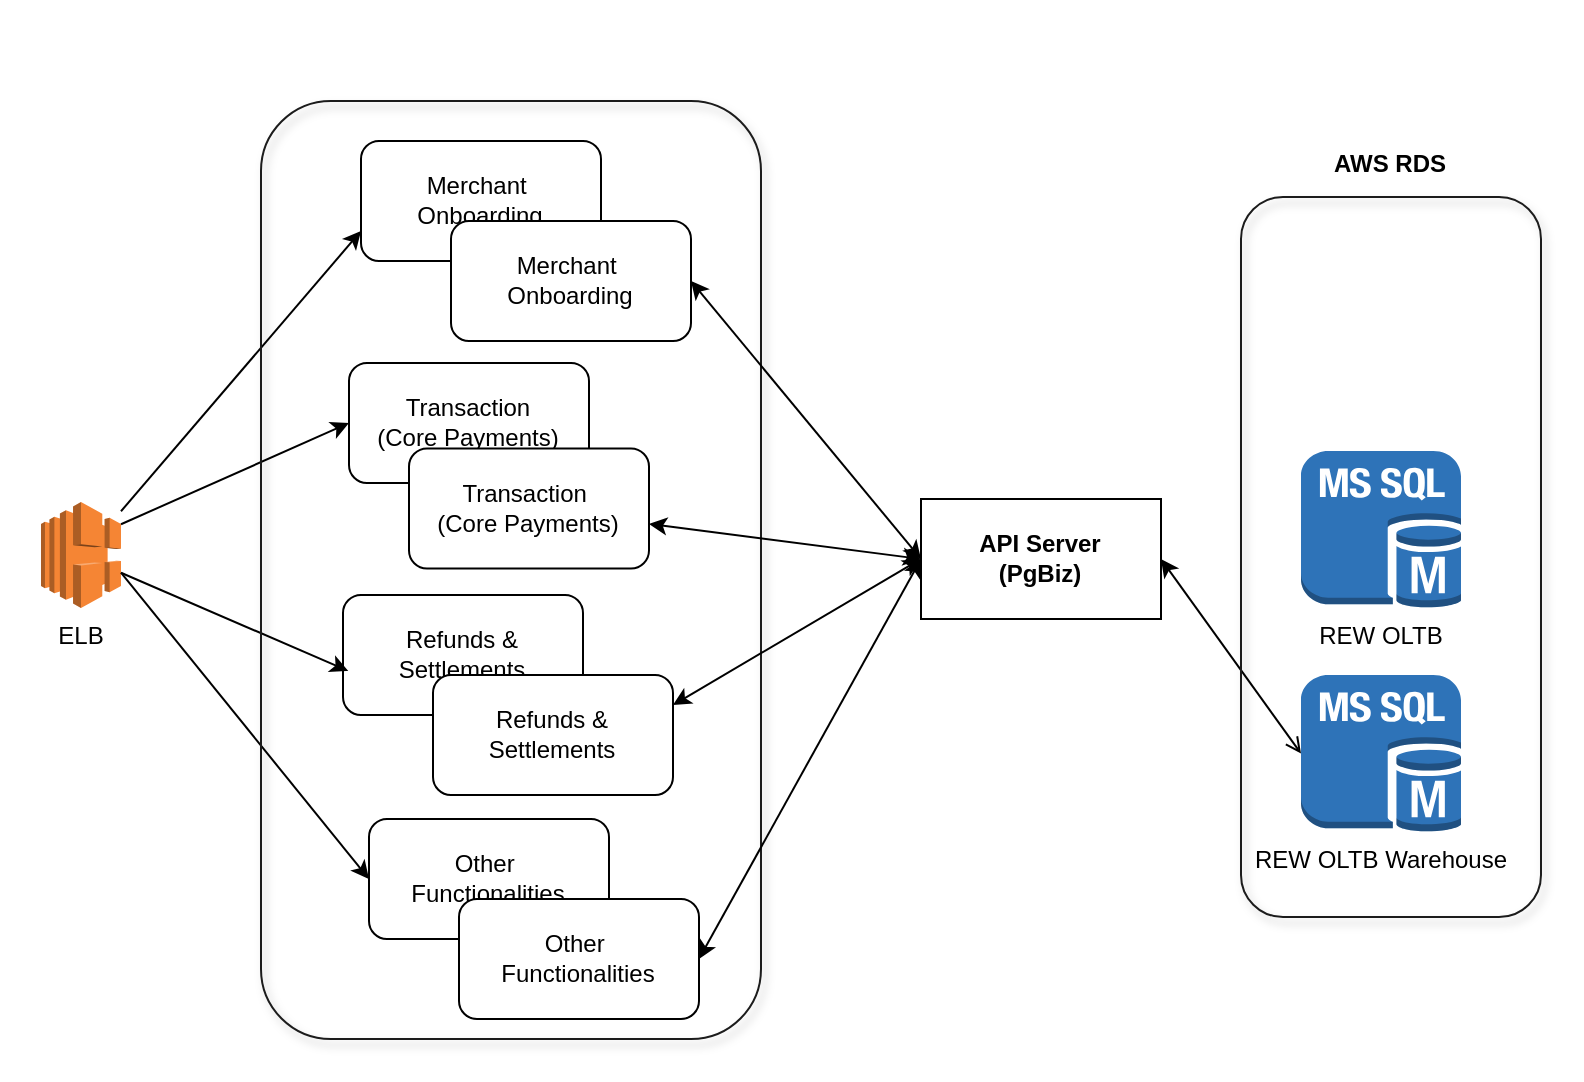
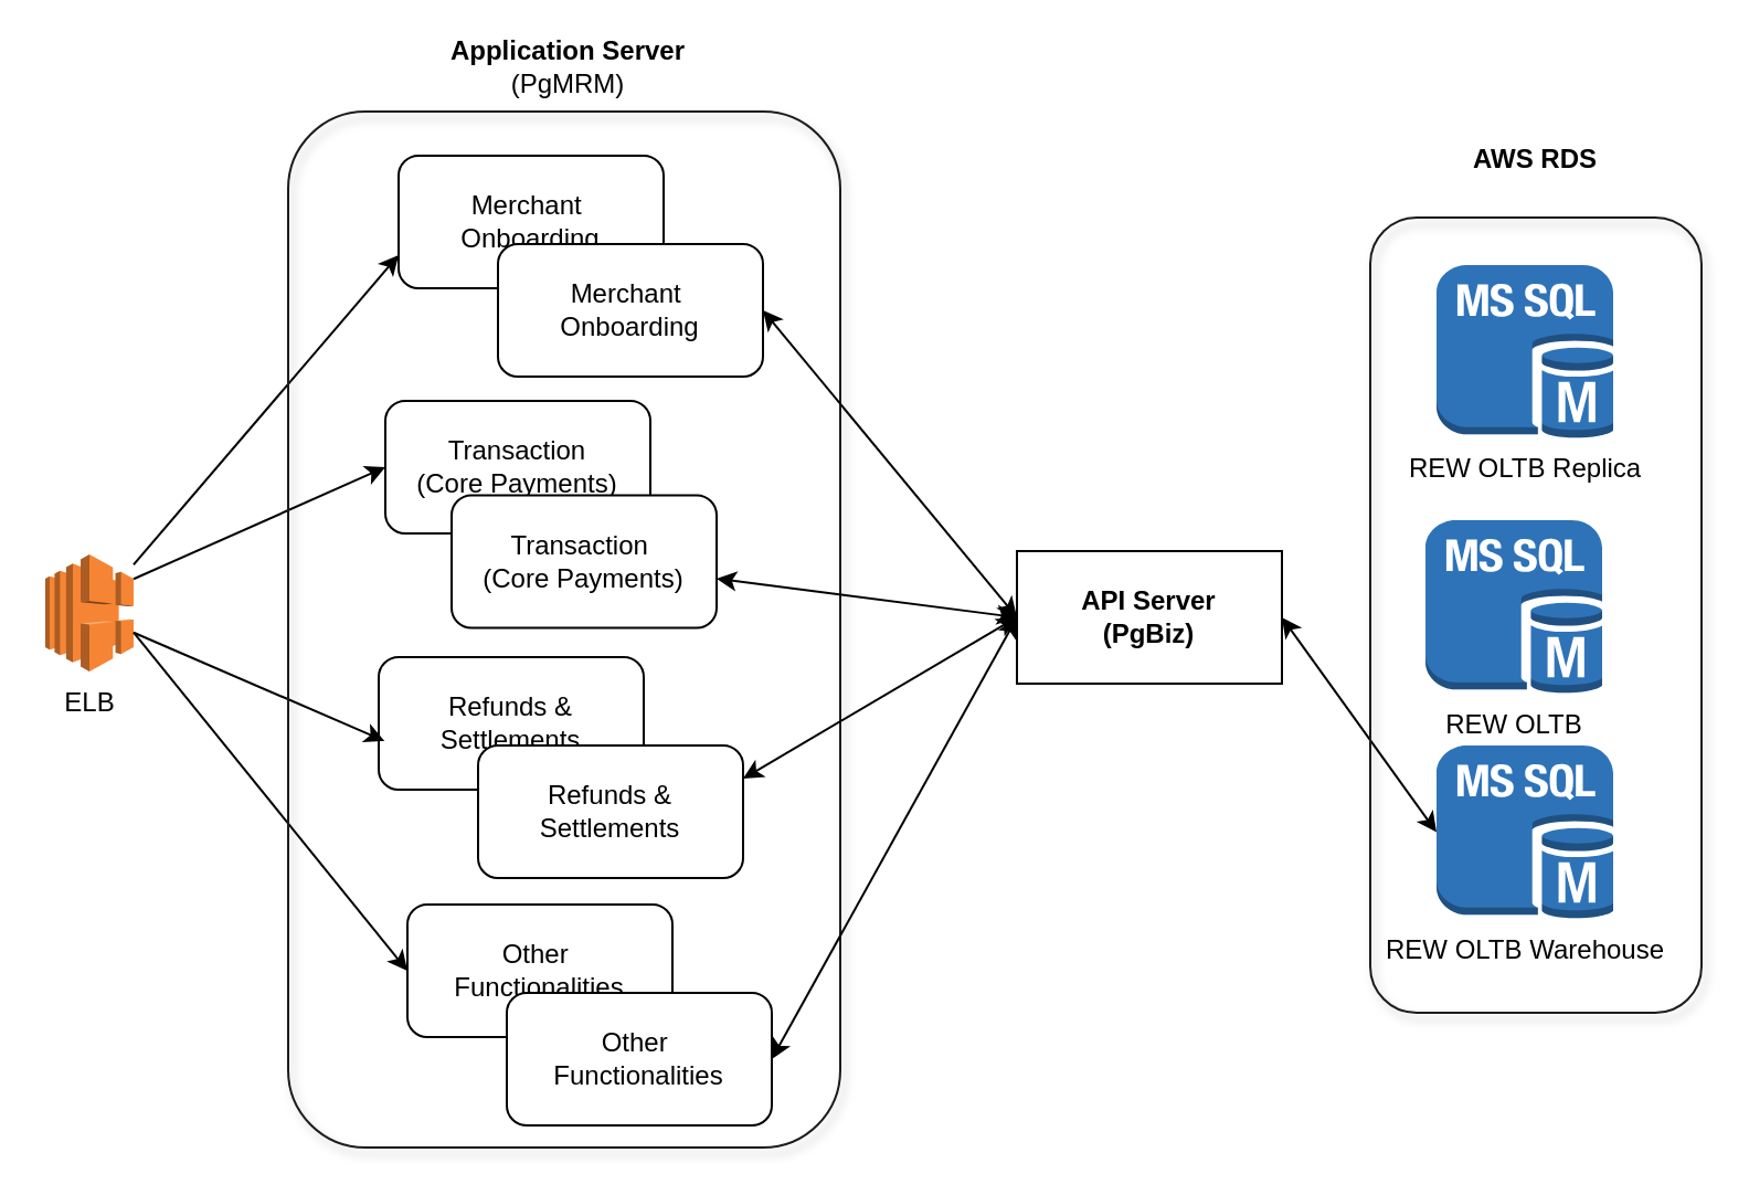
+ <mxCell id="18" value="&lt;div&gt;&lt;b&gt;Application Server&lt;/b&gt;&lt;/div&gt;(PgMRM)" style="text;html=1;align=center;verticalAlign=middle;whiteSpace=wrap;rounded=0;" vertex="1" parent="1"><mxGeometry x="192" y="20" width="130" height="20" as="geometry" /></mxCell>
- <mxCell id="27" value="&lt;b&gt;AWS RDS&lt;/b&gt;" style="text;html=1;align=center;verticalAlign=middle;whiteSpace=wrap;rounded=0;" vertex="1" parent="1"><mxGeometry x="665" y="71.5" width="60" height="20" as="geometry" /></mxCell>
+ <mxCell id="27" value="&lt;b&gt;AWS RDS&lt;/b&gt;" style="text;html=1;align=center;verticalAlign=middle;whiteSpace=wrap;rounded=0;" vertex="1" parent="1"><mxGeometry x="665" y="61.5" width="60" height="20" as="geometry" /></mxCell>
+ <mxCell id="17" value="REW OLTB Replica" style="outlineConnect=0;dashed=0;verticalLabelPosition=bottom;verticalAlign=top;align=center;html=1;shape=mxgraph.aws3.ms_sql_instance;fillColor=#2E73B8;gradientColor=none;" vertex="1" parent="1"><mxGeometry x="650" y="119.5" width="80" height="78.5" as="geometry" /></mxCell>
- <mxCell id="23" value="REW OLTB" style="outlineConnect=0;dashed=0;verticalLabelPosition=bottom;verticalAlign=top;align=center;html=1;shape=mxgraph.aws3.ms_sql_instance;fillColor=#2E73B8;gradientColor=none;" vertex="1" parent="1"><mxGeometry x="650" y="225" width="80" height="78.5" as="geometry" /></mxCell>
+ <mxCell id="23" value="REW OLTB" style="outlineConnect=0;dashed=0;verticalLabelPosition=bottom;verticalAlign=top;align=center;html=1;shape=mxgraph.aws3.ms_sql_instance;fillColor=#2E73B8;gradientColor=none;" vertex="1" parent="1"><mxGeometry x="645" y="235" width="80" height="78.5" as="geometry" /></mxCell>
- <mxCell id="25" value="" style="endArrow=open;startArrow=classic;html=1;rounded=0;entryX=0;entryY=0.5;entryDx=0;entryDy=0;entryPerimeter=0;exitX=1;exitY=0.5;exitDx=0;exitDy=0;" edge="1" parent="1" source="16" target="24"><mxGeometry width="50" height="50" relative="1" as="geometry"><mxPoint x="590" y="368" as="sourcePoint" /><mxPoint x="600" y="498" as="targetPoint" /></mxGeometry></mxCell>
+ <mxCell id="25" value="" style="endArrow=classic;startArrow=classic;html=1;rounded=0;entryX=0;entryY=0.5;entryDx=0;entryDy=0;entryPerimeter=0;exitX=1;exitY=0.5;exitDx=0;exitDy=0;" edge="1" parent="1" source="16" target="24"><mxGeometry width="50" height="50" relative="1" as="geometry"><mxPoint x="590" y="368" as="sourcePoint" /><mxPoint x="600" y="498" as="targetPoint" /></mxGeometry></mxCell>
